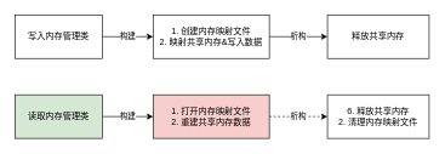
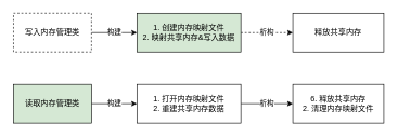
- <mxCell id="3" value="写入内存管理类" style="rounded=0;whiteSpace=wrap;html=1;" vertex="1" parent="1"><mxGeometry x="20" y="20" width="120" height="60" as="geometry" /></mxCell>
+ <mxCell id="3" value="写入内存管理类" style="rounded=0;whiteSpace=wrap;html=1;dashed=1;" vertex="1" parent="1"><mxGeometry x="20" y="20" width="120" height="60" as="geometry" /></mxCell>
- <mxCell id="5" value="1. 创建内存映射文件&lt;br&gt;2. 映射共享内存&amp;amp;写入数据" style="rounded=0;whiteSpace=wrap;html=1;" vertex="1" parent="1"><mxGeometry x="210" y="20" width="160" height="60" as="geometry" /></mxCell>
+ <mxCell id="5" value="1. 创建内存映射文件&lt;br&gt;2. 映射共享内存&amp;amp;写入数据" style="rounded=0;whiteSpace=wrap;html=1;fillColor=#d5e8d4;" vertex="1" parent="1"><mxGeometry x="210" y="20" width="160" height="60" as="geometry" /></mxCell>
- <mxCell id="4" value="析构" style="edgeStyle=orthogonalEdgeStyle;rounded=0;orthogonalLoop=1;jettySize=auto;html=1;" edge="1" parent="1" source="5" target="6"><mxGeometry relative="1" as="geometry" /></mxCell>
+ <mxCell id="4" value="析构" style="edgeStyle=orthogonalEdgeStyle;rounded=0;orthogonalLoop=1;jettySize=auto;html=1;dashed=1;" edge="1" parent="1" source="5" target="6"><mxGeometry relative="1" as="geometry" /></mxCell>
- <mxCell id="10" value="1. 打开内存映射文件&lt;br&gt;2. 重建共享内存数据" style="rounded=0;whiteSpace=wrap;html=1;fillColor=#f8cecc;" vertex="1" parent="1"><mxGeometry x="210" y="130" width="160" height="60" as="geometry" /></mxCell>
+ <mxCell id="10" value="1. 打开内存映射文件&lt;br&gt;2. 重建共享内存数据" style="rounded=0;whiteSpace=wrap;html=1;" vertex="1" parent="1"><mxGeometry x="210" y="130" width="160" height="60" as="geometry" /></mxCell>
- <mxCell id="9" value="析构" style="edgeStyle=orthogonalEdgeStyle;rounded=0;orthogonalLoop=1;jettySize=auto;html=1;dashed=1;" edge="1" source="10" target="11" parent="1"><mxGeometry relative="1" as="geometry" /></mxCell>
+ <mxCell id="9" value="析构" style="edgeStyle=orthogonalEdgeStyle;rounded=0;orthogonalLoop=1;jettySize=auto;html=1;" edge="1" source="10" target="11" parent="1"><mxGeometry relative="1" as="geometry" /></mxCell>
